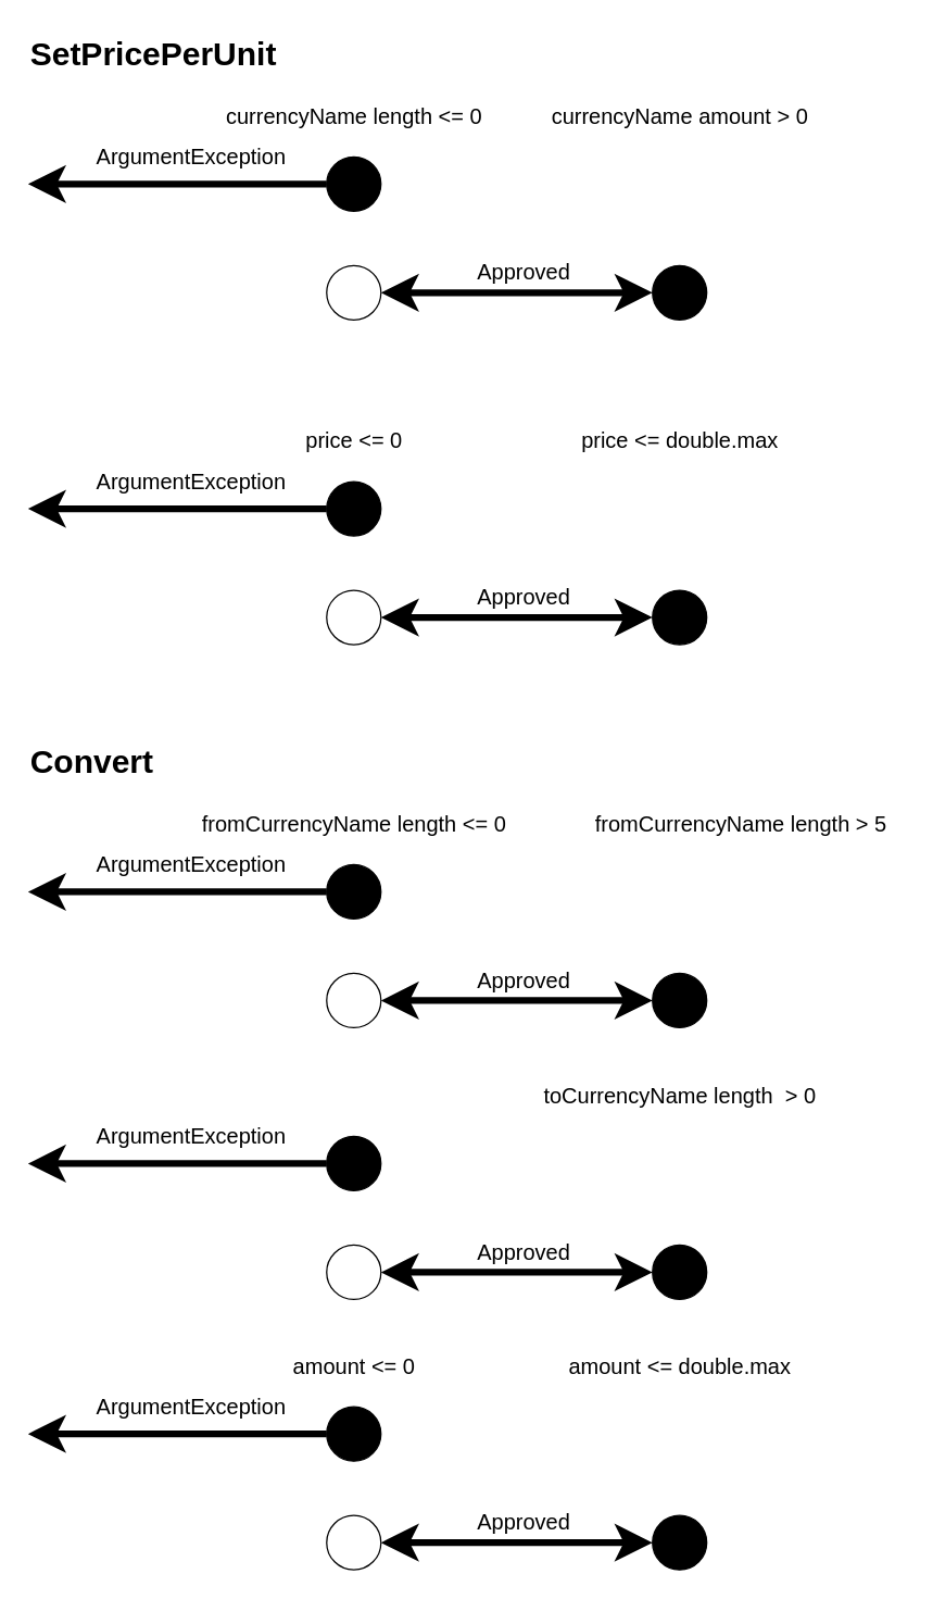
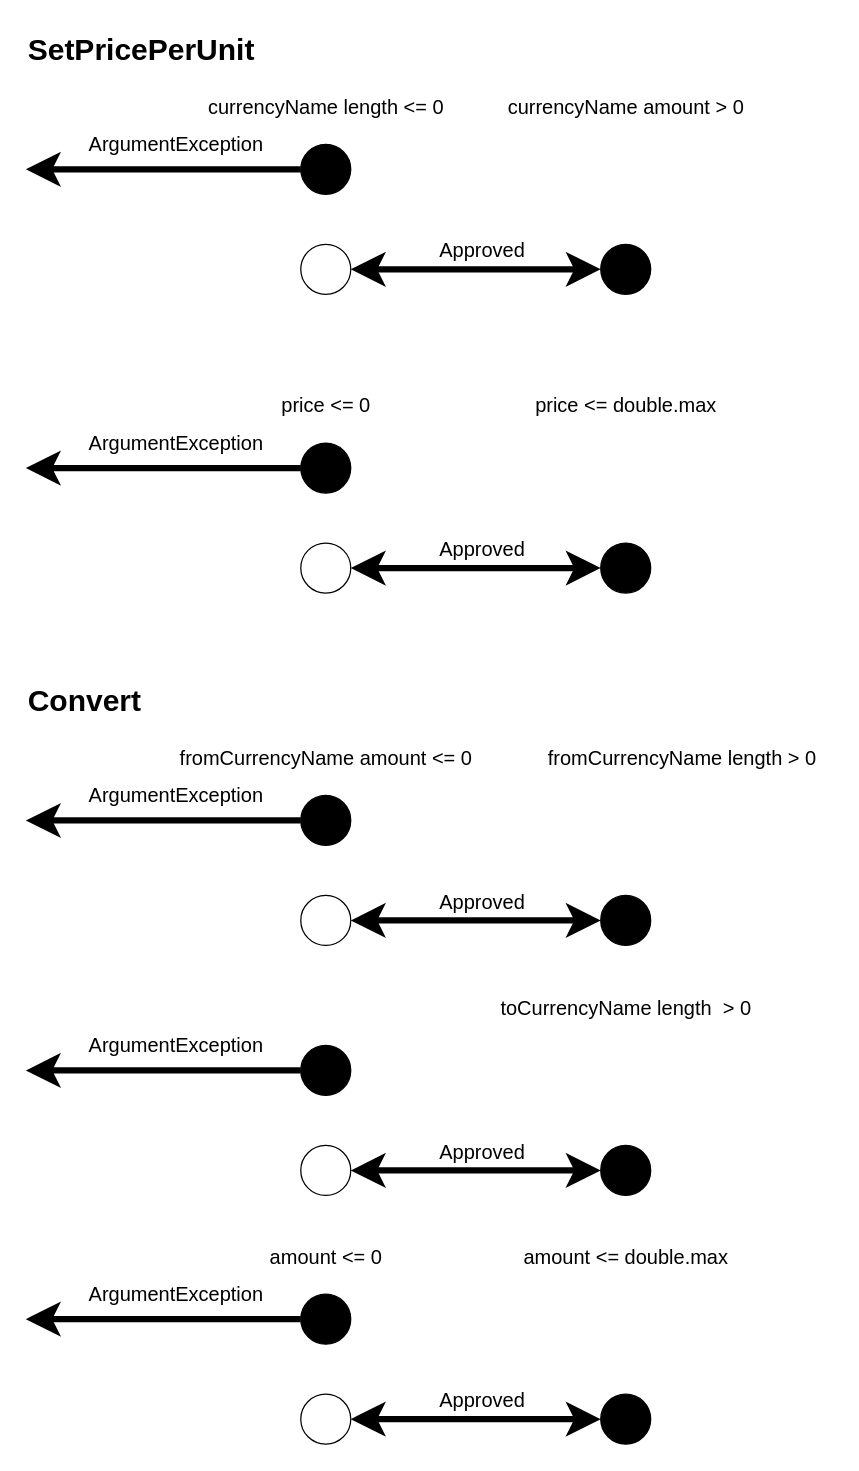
- <mxCell id="28" value="fromCurrencyName length&amp;nbsp;&amp;lt;= 0" style="text;html=1;resizable=0;autosize=1;align=center;verticalAlign=middle;points=[];fillColor=none;strokeColor=none;rounded=0;fontSize=16;" vertex="1" parent="1"><mxGeometry x="135" y="591" width="250" height="30" as="geometry" /></mxCell>
+ <mxCell id="28" value="fromCurrencyName amount&amp;nbsp;&amp;lt;= 0" style="text;html=1;resizable=0;autosize=1;align=center;verticalAlign=middle;points=[];fillColor=none;strokeColor=none;rounded=0;fontSize=16;" vertex="1" parent="1"><mxGeometry x="135" y="591" width="250" height="30" as="geometry" /></mxCell>
- <mxCell id="29" value="fromCurrencyName length&amp;nbsp;&amp;gt; 5" style="text;html=1;resizable=0;autosize=1;align=center;verticalAlign=middle;points=[];fillColor=none;strokeColor=none;rounded=0;fontSize=16;" vertex="1" parent="1"><mxGeometry x="425" y="591" width="240" height="30" as="geometry" /></mxCell>
+ <mxCell id="29" value="fromCurrencyName length&amp;nbsp;&amp;gt; 0" style="text;html=1;resizable=0;autosize=1;align=center;verticalAlign=middle;points=[];fillColor=none;strokeColor=none;rounded=0;fontSize=16;" vertex="1" parent="1"><mxGeometry x="425" y="591" width="240" height="30" as="geometry" /></mxCell>
